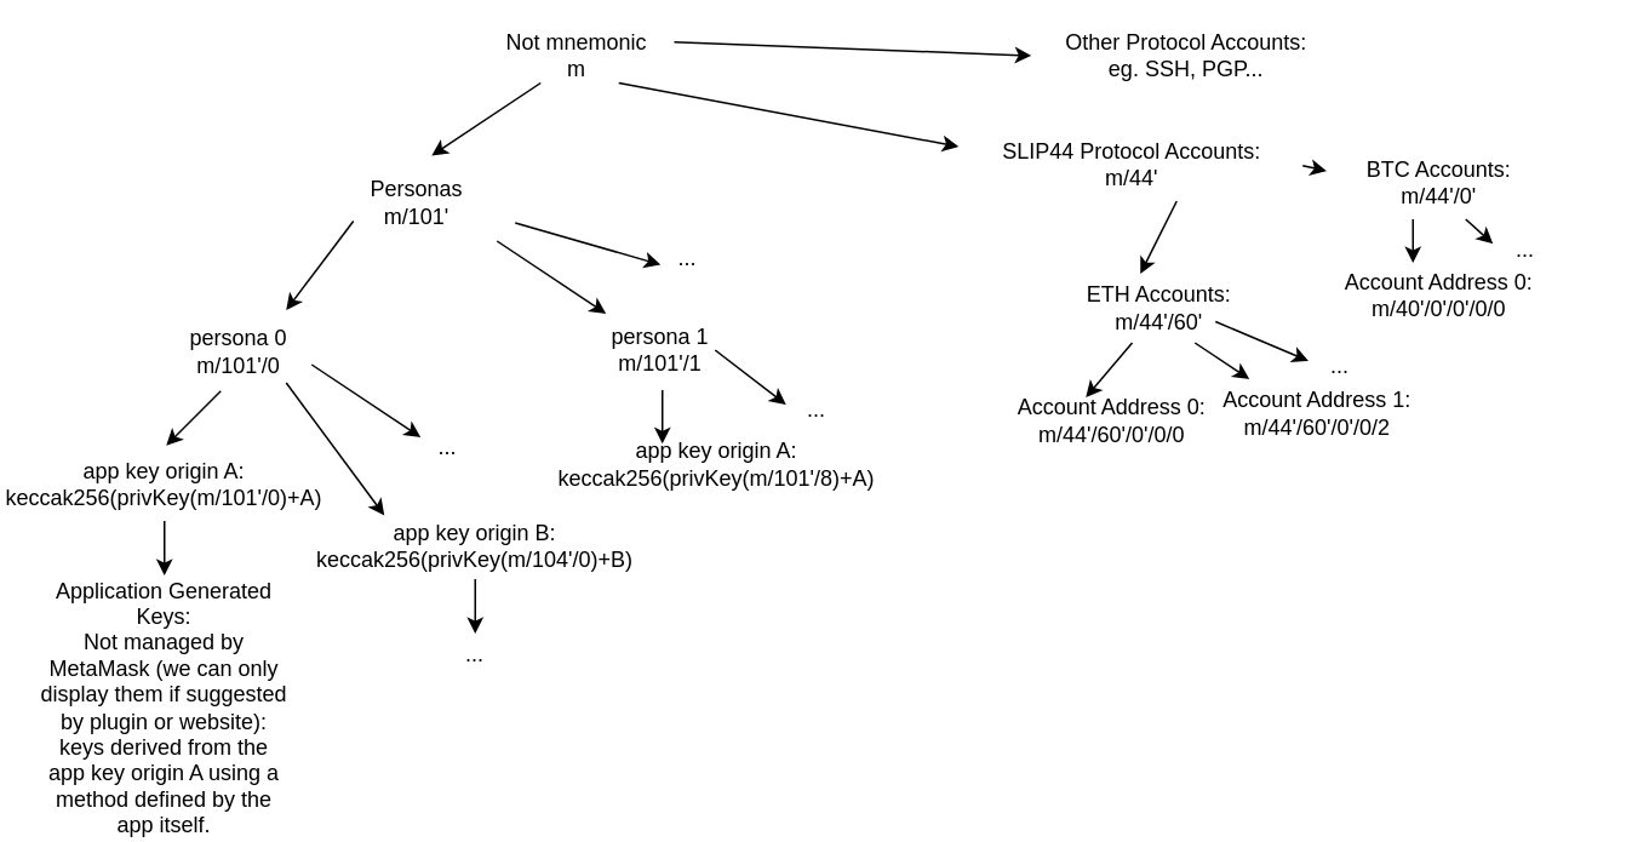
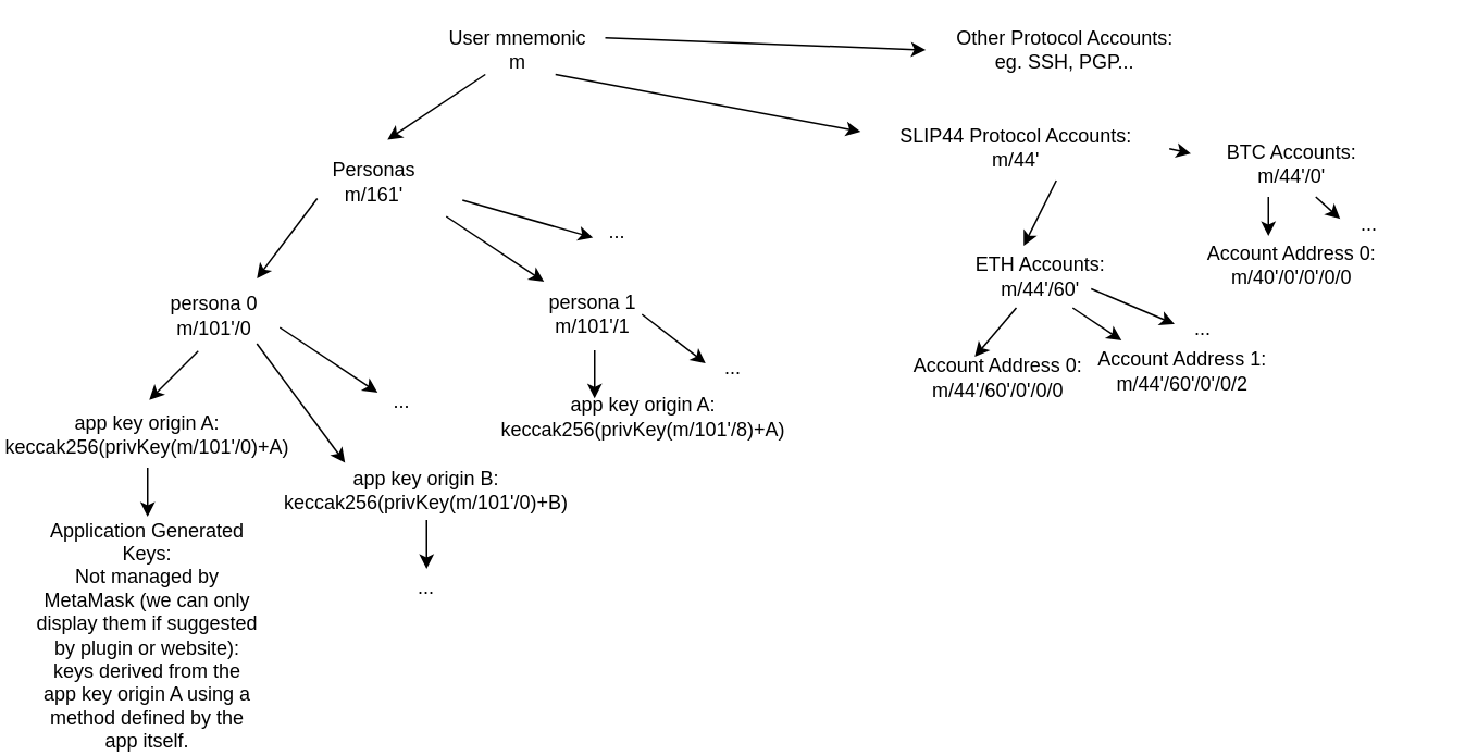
- <mxCell id="2" value="Not mnemonic&lt;br&gt;m" style="text;html=1;strokeColor=none;fillColor=none;align=center;verticalAlign=middle;whiteSpace=wrap;rounded=0;" parent="1" vertex="1"><mxGeometry x="247" y="20" width="140" height="20" as="geometry" /></mxCell>
+ <mxCell id="2" value="User mnemonic&lt;br&gt;m" style="text;html=1;strokeColor=none;fillColor=none;align=center;verticalAlign=middle;whiteSpace=wrap;rounded=0;" parent="1" vertex="1"><mxGeometry x="247" y="20" width="140" height="20" as="geometry" /></mxCell>
- <mxCell id="4" value="Personas&lt;br&gt;m/101'" style="text;html=1;strokeColor=none;fillColor=none;align=center;verticalAlign=middle;whiteSpace=wrap;rounded=0;" parent="1" vertex="1"><mxGeometry x="159" y="101" width="140" height="20" as="geometry" /></mxCell>
+ <mxCell id="4" value="Personas&lt;br&gt;m/161'" style="text;html=1;strokeColor=none;fillColor=none;align=center;verticalAlign=middle;whiteSpace=wrap;rounded=0;" parent="1" vertex="1"><mxGeometry x="159" y="101" width="140" height="20" as="geometry" /></mxCell>
- <mxCell id="12" value="app key origin B:&lt;br&gt;keccak256(privKey(m/104'/0)+B)" style="text;html=1;strokeColor=none;fillColor=none;align=center;verticalAlign=middle;whiteSpace=wrap;rounded=0;" parent="1" vertex="1"><mxGeometry x="191" y="290" width="140" height="20" as="geometry" /></mxCell>
+ <mxCell id="12" value="app key origin B:&lt;br&gt;keccak256(privKey(m/101'/0)+B)" style="text;html=1;strokeColor=none;fillColor=none;align=center;verticalAlign=middle;whiteSpace=wrap;rounded=0;" parent="1" vertex="1"><mxGeometry x="191" y="290" width="140" height="20" as="geometry" /></mxCell>
